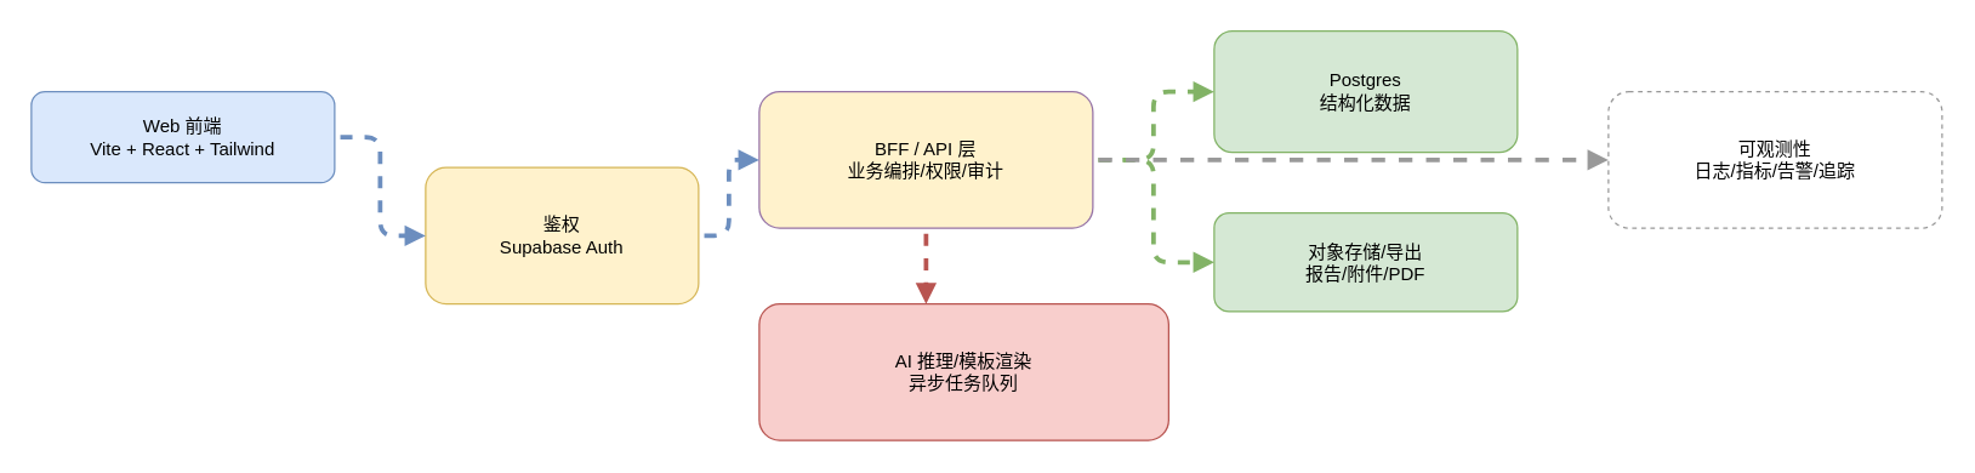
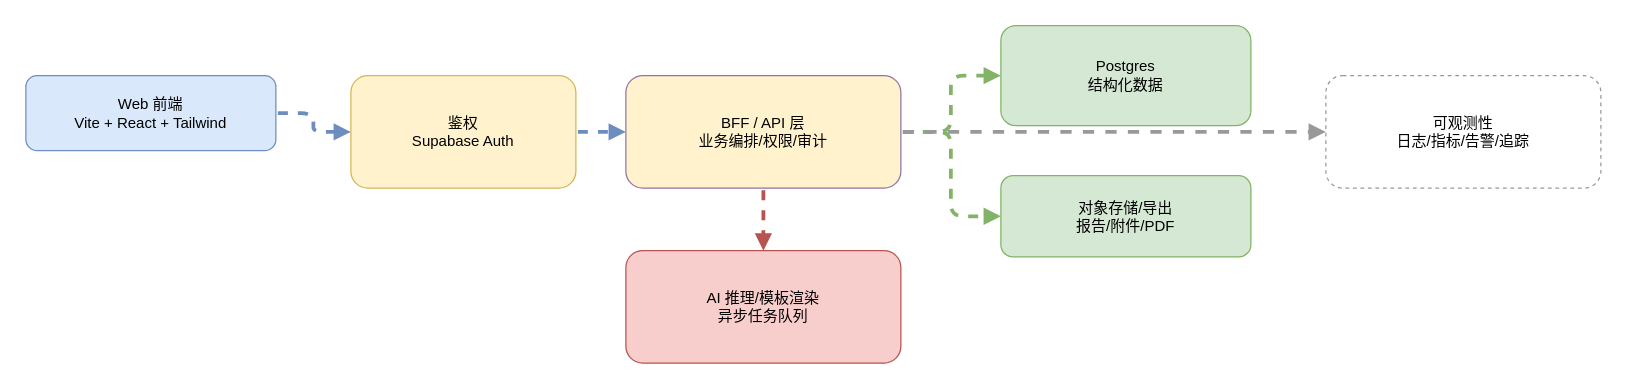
- <mxCell id="3" value="鉴权&lt;div&gt;Supabase Auth&lt;/div&gt;" style="rounded=1;whiteSpace=wrap;html=1;fillColor=#fff2cc;strokeColor=#d6b656;" parent="1" vertex="1"><mxGeometry x="280" y="110" width="180" height="90" as="geometry" /></mxCell>
+ <mxCell id="3" value="鉴权&lt;div&gt;Supabase Auth&lt;/div&gt;" style="rounded=1;whiteSpace=wrap;html=1;fillColor=#fff2cc;strokeColor=#d6b656;" parent="1" vertex="1"><mxGeometry x="280" y="60" width="180" height="90" as="geometry" /></mxCell>
- <mxCell id="7" value="AI 推理/模板渲染&lt;div&gt;异步任务队列&lt;/div&gt;" style="rounded=1;whiteSpace=wrap;html=1;fillColor=#f8cecc;strokeColor=#b85450;" parent="1" vertex="1"><mxGeometry x="500" y="200" width="270" height="90" as="geometry" /></mxCell>
+ <mxCell id="7" value="AI 推理/模板渲染&lt;div&gt;异步任务队列&lt;/div&gt;" style="rounded=1;whiteSpace=wrap;html=1;fillColor=#f8cecc;strokeColor=#b85450;" parent="1" vertex="1"><mxGeometry x="500" y="200" width="220" height="90" as="geometry" /></mxCell>
